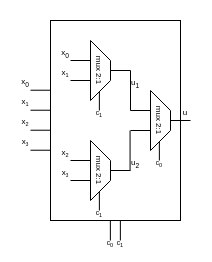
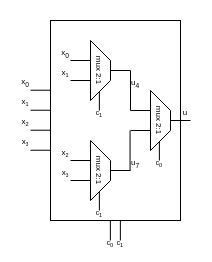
- <mxCell id="15" value="&lt;span style=&quot;font-size: 8px;&quot;&gt;u&lt;sub&gt;1&lt;/sub&gt;&lt;/span&gt;" style="text;html=1;align=center;verticalAlign=middle;whiteSpace=wrap;rounded=0;" vertex="1" parent="1"><mxGeometry x="130" y="80" width="10" as="geometry" /></mxCell>
+ <mxCell id="15" value="&lt;span style=&quot;font-size: 8px;&quot;&gt;u&lt;sub&gt;4&lt;/sub&gt;&lt;/span&gt;" style="text;html=1;align=center;verticalAlign=middle;whiteSpace=wrap;rounded=0;" vertex="1" parent="1"><mxGeometry x="130" y="80" width="10" as="geometry" /></mxCell>
- <mxCell id="24" value="&lt;span style=&quot;font-size: 8px;&quot;&gt;u&lt;sub&gt;2&lt;/sub&gt;&lt;/span&gt;" style="text;html=1;align=center;verticalAlign=middle;whiteSpace=wrap;rounded=0;" vertex="1" parent="1"><mxGeometry x="130" y="160" width="10" as="geometry" /></mxCell>
+ <mxCell id="24" value="&lt;span style=&quot;font-size: 8px;&quot;&gt;u&lt;sub&gt;7&lt;/sub&gt;&lt;/span&gt;" style="text;html=1;align=center;verticalAlign=middle;whiteSpace=wrap;rounded=0;" vertex="1" parent="1"><mxGeometry x="130" y="160" width="10" as="geometry" /></mxCell>
